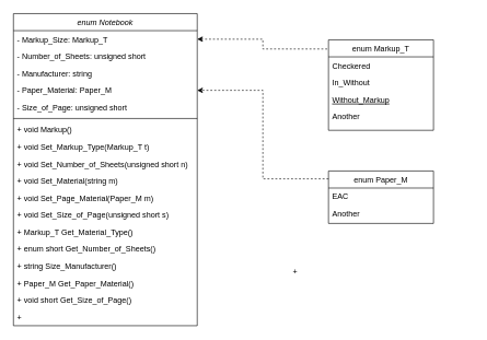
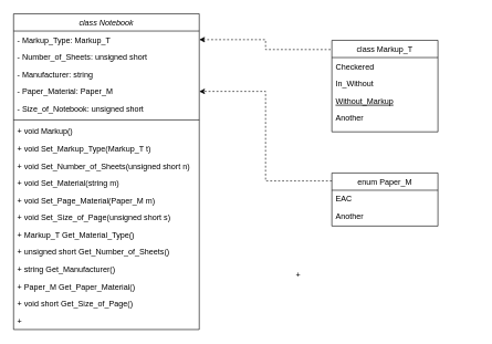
- <mxCell id="2" value="enum Notebook&#10;" style="swimlane;fontStyle=2;align=center;verticalAlign=top;childLayout=stackLayout;horizontal=1;startSize=26;horizontalStack=0;resizeParent=1;resizeLast=0;collapsible=1;marginBottom=0;rounded=0;shadow=0;strokeWidth=1;fontColor=default;fillColor=default;strokeColor=default;" parent="1" vertex="1"><mxGeometry x="20" y="20" width="280" height="476" as="geometry"><mxRectangle x="230" y="140" width="160" height="26" as="alternateBounds" /></mxGeometry></mxCell>
+ <mxCell id="2" value="class Notebook&#10;" style="swimlane;fontStyle=2;align=center;verticalAlign=top;childLayout=stackLayout;horizontal=1;startSize=26;horizontalStack=0;resizeParent=1;resizeLast=0;collapsible=1;marginBottom=0;rounded=0;shadow=0;strokeWidth=1;fontColor=default;fillColor=default;strokeColor=default;" parent="1" vertex="1"><mxGeometry x="20" y="20" width="280" height="476" as="geometry"><mxRectangle x="230" y="140" width="160" height="26" as="alternateBounds" /></mxGeometry></mxCell>
- <mxCell id="3" value="- Markup_Size: Markup_T " style="text;align=left;verticalAlign=top;spacingLeft=4;spacingRight=4;overflow=hidden;rotatable=0;points=[[0,0.5],[1,0.5]];portConstraint=eastwest;fontColor=default;" parent="2" vertex="1"><mxGeometry y="26" width="280" height="26" as="geometry" /></mxCell>
+ <mxCell id="3" value="- Markup_Type: Markup_T " style="text;align=left;verticalAlign=top;spacingLeft=4;spacingRight=4;overflow=hidden;rotatable=0;points=[[0,0.5],[1,0.5]];portConstraint=eastwest;fontColor=default;" parent="2" vertex="1"><mxGeometry y="26" width="280" height="26" as="geometry" /></mxCell>
- <mxCell id="21" value="enum Markup_T " style="swimlane;fontStyle=0;align=center;verticalAlign=top;childLayout=stackLayout;horizontal=1;startSize=26;horizontalStack=0;resizeParent=1;resizeLast=0;collapsible=1;marginBottom=0;rounded=0;shadow=0;strokeWidth=1;fillColor=default;strokeColor=default;fontColor=default;" parent="1" vertex="1"><mxGeometry x="500" y="60" width="160" height="138" as="geometry"><mxRectangle x="130" y="380" width="160" height="26" as="alternateBounds" /></mxGeometry></mxCell>
+ <mxCell id="21" value="class Markup_T " style="swimlane;fontStyle=0;align=center;verticalAlign=top;childLayout=stackLayout;horizontal=1;startSize=26;horizontalStack=0;resizeParent=1;resizeLast=0;collapsible=1;marginBottom=0;rounded=0;shadow=0;strokeWidth=1;fillColor=default;strokeColor=default;fontColor=default;" parent="1" vertex="1"><mxGeometry x="500" y="60" width="160" height="138" as="geometry"><mxRectangle x="130" y="380" width="160" height="26" as="alternateBounds" /></mxGeometry></mxCell>
- <mxCell id="7" value="- Size_of_Page: unsigned short" style="text;align=left;verticalAlign=top;spacingLeft=4;spacingRight=4;overflow=hidden;rotatable=0;points=[[0,0.5],[1,0.5]];portConstraint=eastwest;fontColor=default;" vertex="1" parent="2"><mxGeometry y="130" width="280" height="26" as="geometry" /></mxCell>
+ <mxCell id="7" value="- Size_of_Notebook: unsigned short" style="text;align=left;verticalAlign=top;spacingLeft=4;spacingRight=4;overflow=hidden;rotatable=0;points=[[0,0.5],[1,0.5]];portConstraint=eastwest;fontColor=default;" vertex="1" parent="2"><mxGeometry y="130" width="280" height="26" as="geometry" /></mxCell>
- <mxCell id="16" value="+ enum short Get_Number_of_Sheets()" style="text;align=left;verticalAlign=top;spacingLeft=4;spacingRight=4;overflow=hidden;rotatable=0;points=[[0,0.5],[1,0.5]];portConstraint=eastwest;fontColor=default;" vertex="1" parent="2"><mxGeometry y="346" width="280" height="26" as="geometry" /></mxCell>
+ <mxCell id="16" value="+ unsigned short Get_Number_of_Sheets()" style="text;align=left;verticalAlign=top;spacingLeft=4;spacingRight=4;overflow=hidden;rotatable=0;points=[[0,0.5],[1,0.5]];portConstraint=eastwest;fontColor=default;" vertex="1" parent="2"><mxGeometry y="346" width="280" height="26" as="geometry" /></mxCell>
- <mxCell id="17" value="+ string Size_Manufacturer()" style="text;align=left;verticalAlign=top;spacingLeft=4;spacingRight=4;overflow=hidden;rotatable=0;points=[[0,0.5],[1,0.5]];portConstraint=eastwest;fontColor=default;" vertex="1" parent="2"><mxGeometry y="372" width="280" height="26" as="geometry" /></mxCell>
+ <mxCell id="17" value="+ string Get_Manufacturer()" style="text;align=left;verticalAlign=top;spacingLeft=4;spacingRight=4;overflow=hidden;rotatable=0;points=[[0,0.5],[1,0.5]];portConstraint=eastwest;fontColor=default;" vertex="1" parent="2"><mxGeometry y="372" width="280" height="26" as="geometry" /></mxCell>
